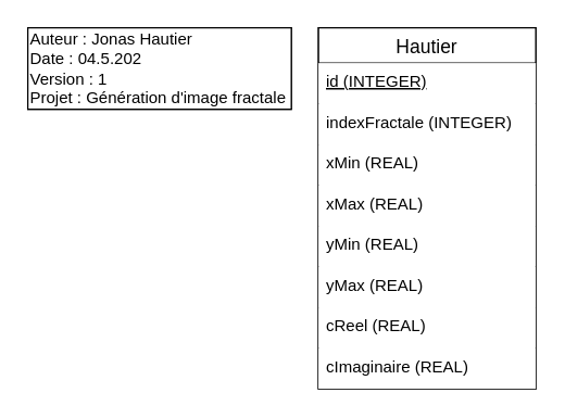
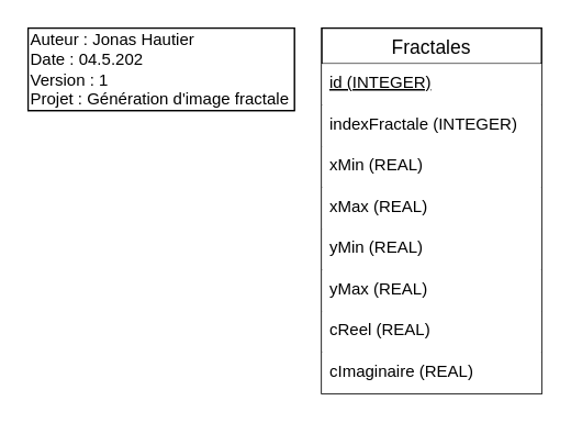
- <mxCell id="12" value="Hautier" style="swimlane;fontStyle=0;childLayout=stackLayout;horizontal=1;startSize=26;horizontalStack=0;resizeParent=1;resizeParentMax=0;resizeLast=0;collapsible=1;marginBottom=0;align=center;fontSize=14;labelBackgroundColor=none;" vertex="1" parent="1"><mxGeometry x="234" width="160" height="266" as="geometry" y="20" /></mxCell>
+ <mxCell id="12" value="Fractales" style="swimlane;fontStyle=0;childLayout=stackLayout;horizontal=1;startSize=26;horizontalStack=0;resizeParent=1;resizeParentMax=0;resizeLast=0;collapsible=1;marginBottom=0;align=center;fontSize=14;labelBackgroundColor=none;" vertex="1" parent="1"><mxGeometry x="234" width="160" height="266" as="geometry" y="20" /></mxCell>
